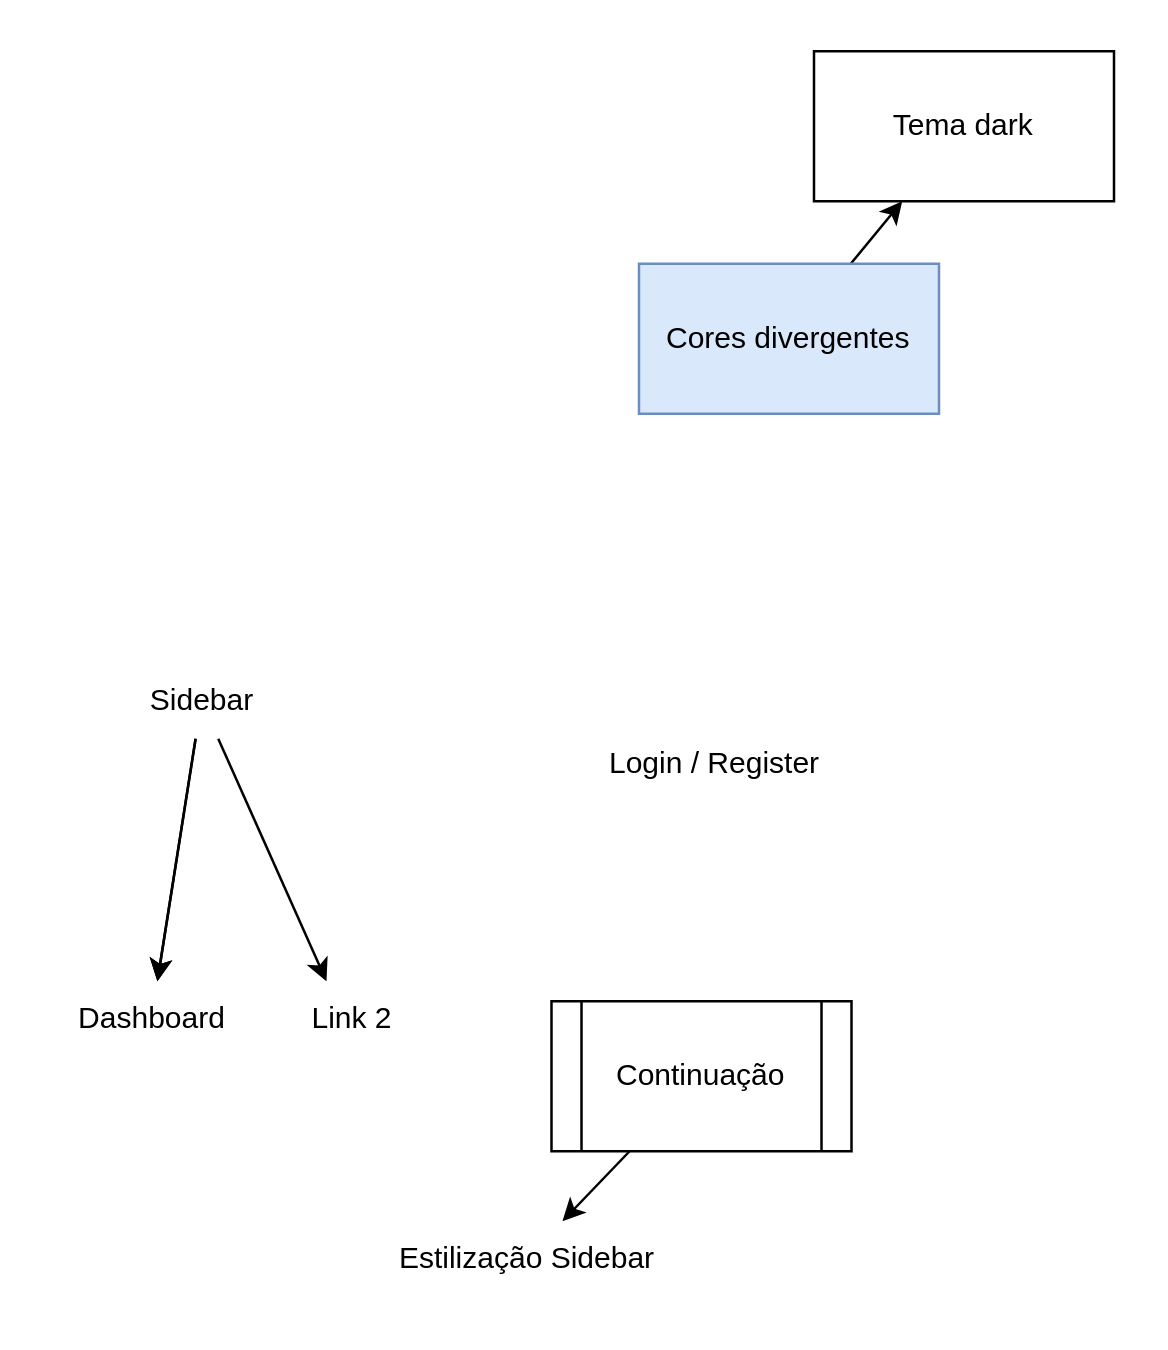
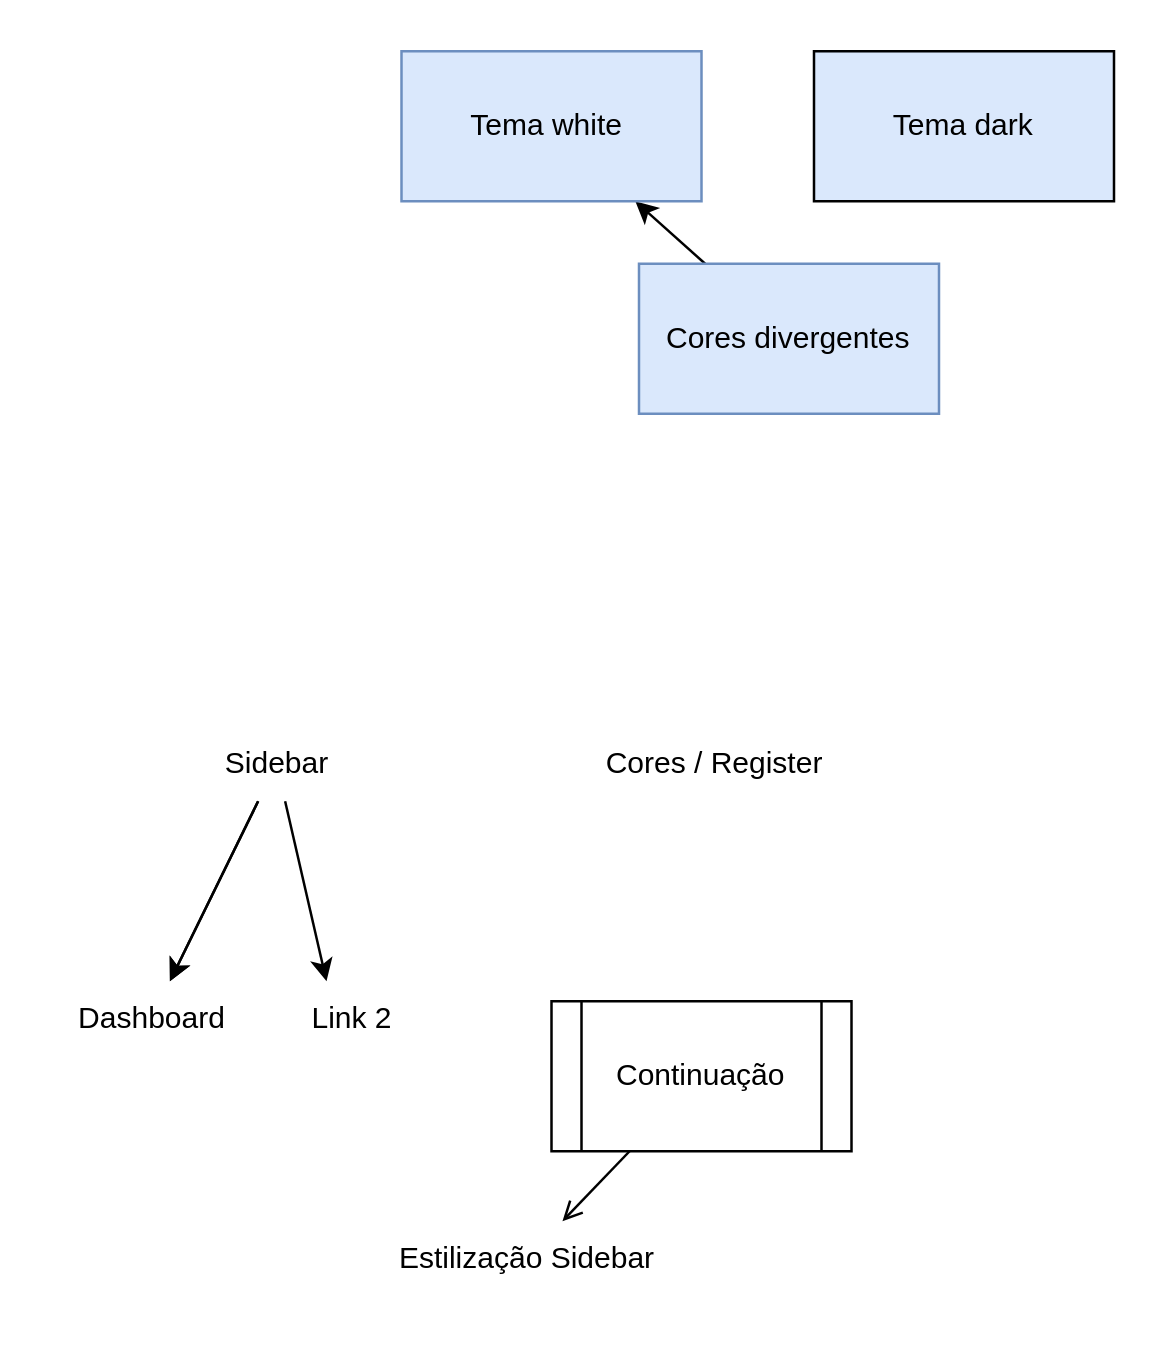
+ <mxCell id="12" value="Tema white&amp;nbsp;" style="whiteSpace=wrap;html=1;fillColor=#dae8fc;strokeColor=#6c8ebf;" vertex="1" parent="1"><mxGeometry x="160" y="20" width="120" height="60" as="geometry" /></mxCell>
- <mxCell id="13" value="Tema dark" style="whiteSpace=wrap;html=1;" vertex="1" parent="1"><mxGeometry x="325" y="20" width="120" height="60" as="geometry" /></mxCell>
+ <mxCell id="13" value="Tema dark" style="whiteSpace=wrap;html=1;fillColor=#dae8fc;" vertex="1" parent="1"><mxGeometry x="325" y="20" width="120" height="60" as="geometry" /></mxCell>
+ <mxCell id="9" value="" style="edgeStyle=none;html=1;" edge="1" parent="1" source="11" target="12"><mxGeometry relative="1" as="geometry" /></mxCell>
- <mxCell id="10" style="edgeStyle=none;html=1;" edge="1" parent="1" source="11" target="13"><mxGeometry relative="1" as="geometry"><mxPoint x="380" y="80" as="targetPoint" /></mxGeometry></mxCell>
- <mxCell id="5" value="Sidebar" style="text;html=1;align=center;verticalAlign=middle;resizable=0;points=[];autosize=1;strokeColor=none;fillColor=none;" vertex="1" parent="1"><mxGeometry x="50" y="265" width="60" height="30" as="geometry" /></mxCell>
+ <mxCell id="5" value="Sidebar" style="text;html=1;align=center;verticalAlign=middle;resizable=0;points=[];autosize=1;strokeColor=none;fillColor=none;" vertex="1" parent="1"><mxGeometry x="80" y="290" width="60" height="30" as="geometry" /></mxCell>
- <mxCell id="8" value="Login / Register" style="text;html=1;align=center;verticalAlign=middle;resizable=0;points=[];autosize=1;strokeColor=none;fillColor=none;" vertex="1" parent="1"><mxGeometry x="230" y="290" width="110" height="30" as="geometry" /></mxCell>
+ <mxCell id="8" value="Cores / Register" style="text;html=1;align=center;verticalAlign=middle;resizable=0;points=[];autosize=1;strokeColor=none;fillColor=none;" vertex="1" parent="1"><mxGeometry x="230" y="290" width="110" height="30" as="geometry" /></mxCell>
- <mxCell id="14" style="edgeStyle=none;html=1;" edge="1" parent="1" source="15" target="16"><mxGeometry relative="1" as="geometry" /></mxCell>
+ <mxCell id="14" style="edgeStyle=none;html=1;endArrow=open;" edge="1" parent="1" source="15" target="16"><mxGeometry relative="1" as="geometry" /></mxCell>
